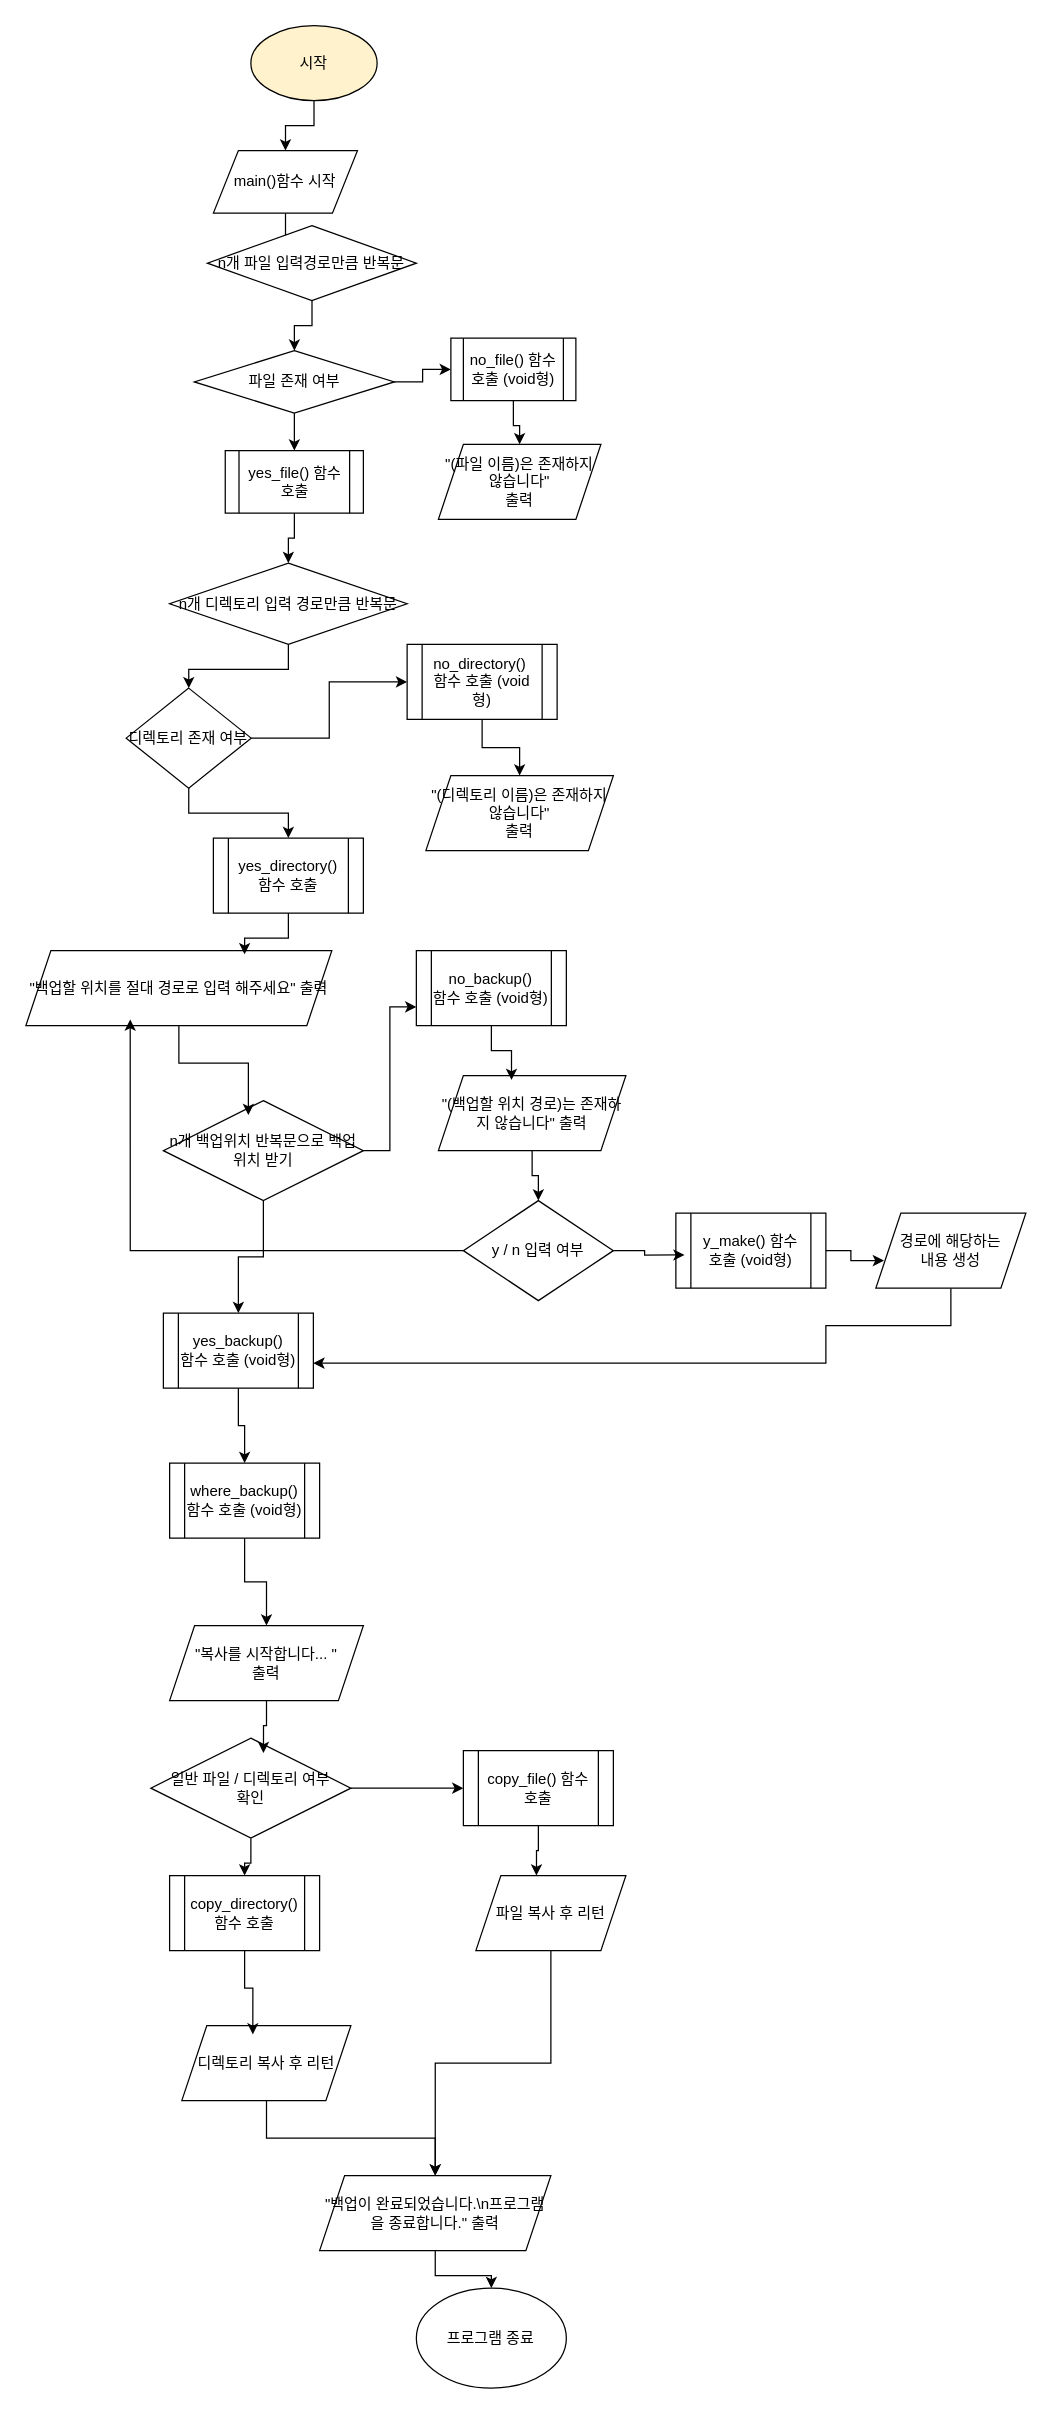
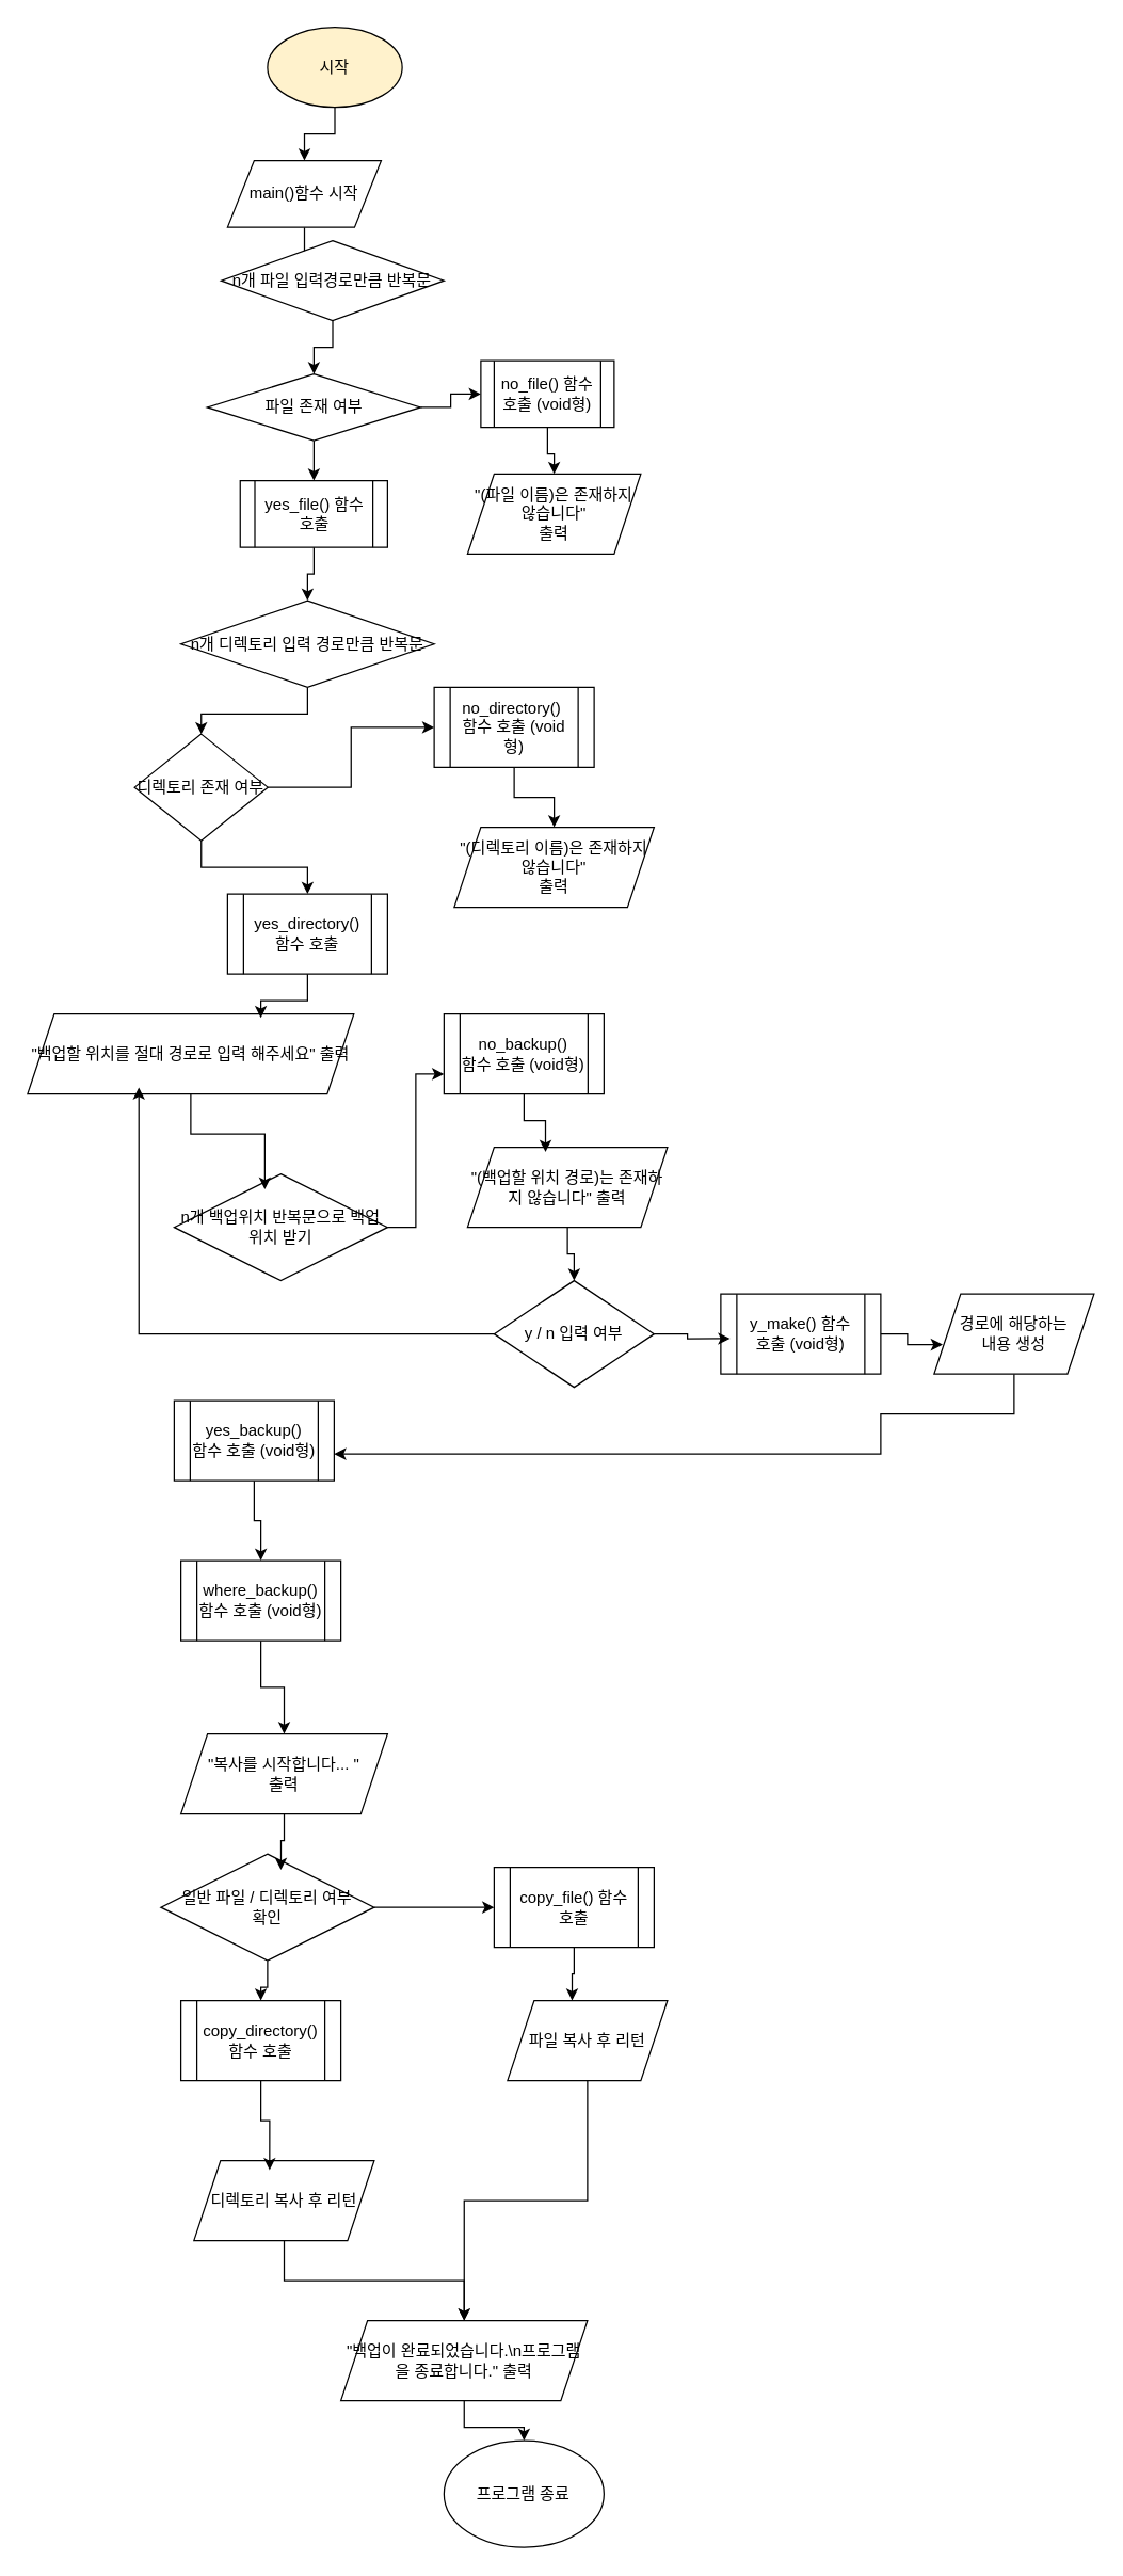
- <mxCell id="26" style="edgeStyle=orthogonalEdgeStyle;rounded=0;orthogonalLoop=1;jettySize=auto;html=1;" edge="1" parent="1" source="27" target="40"><mxGeometry relative="1" as="geometry" /></mxCell>
